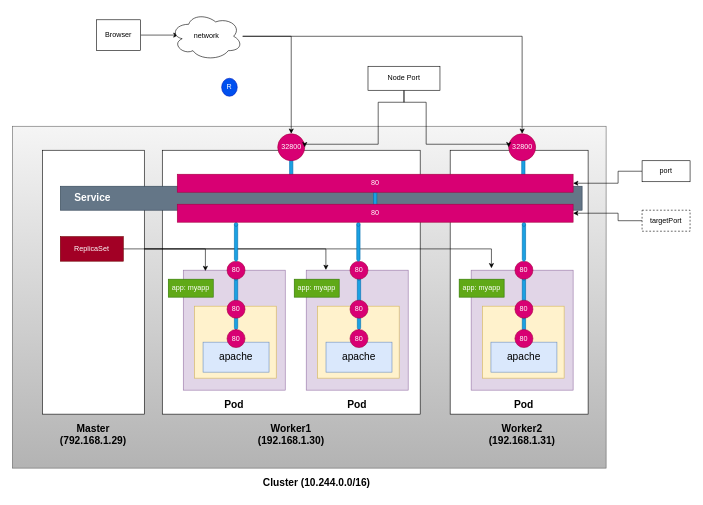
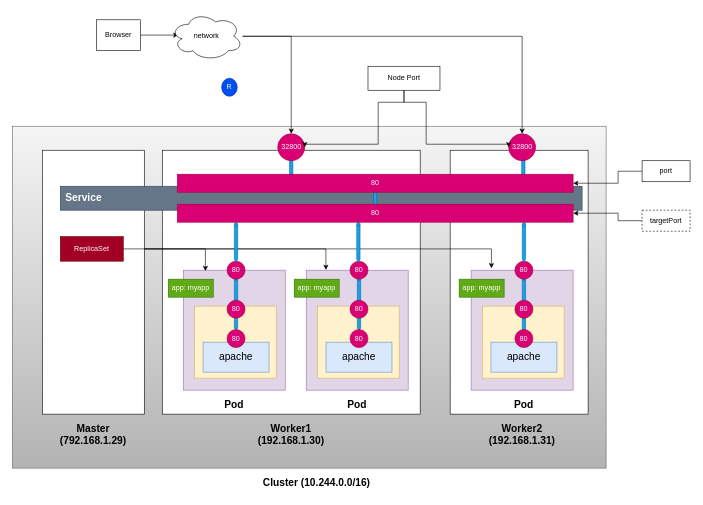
- <mxCell id="50" value="Service" style="text;html=1;align=center;verticalAlign=middle;whiteSpace=wrap;rounded=0;fontStyle=1;fontSize=17;fontColor=#FFFFFF;" vertex="1" parent="1"><mxGeometry x="124" y="315" width="60" height="30" as="geometry" /></mxCell>
+ <mxCell id="50" value="Service" style="text;html=1;align=center;verticalAlign=middle;whiteSpace=wrap;rounded=0;fontStyle=1;fontSize=17;fontColor=#FFFFFF;" vertex="1" parent="1"><mxGeometry x="109" y="315" width="60" height="30" as="geometry" /></mxCell>
